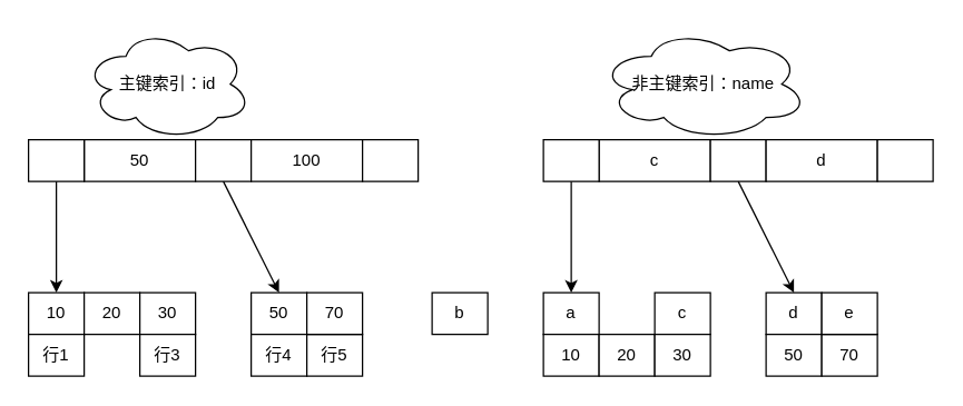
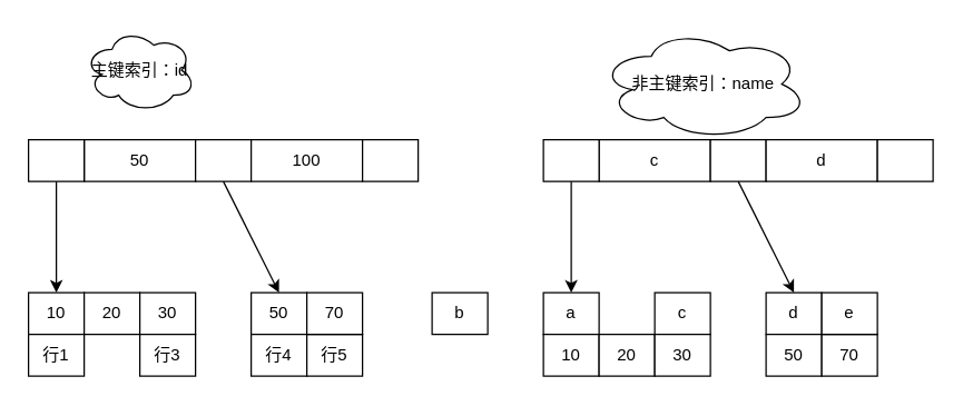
- <mxCell id="18" value="主键索引：id" style="ellipse;shape=cloud;whiteSpace=wrap;html=1;" vertex="1" parent="1"><mxGeometry x="60" y="20" width="120" height="80" as="geometry" /></mxCell>
+ <mxCell id="18" value="主键索引：id" style="ellipse;shape=cloud;whiteSpace=wrap;html=1;" vertex="1" parent="1"><mxGeometry x="60" y="20" width="80" height="60" as="geometry" /></mxCell>
